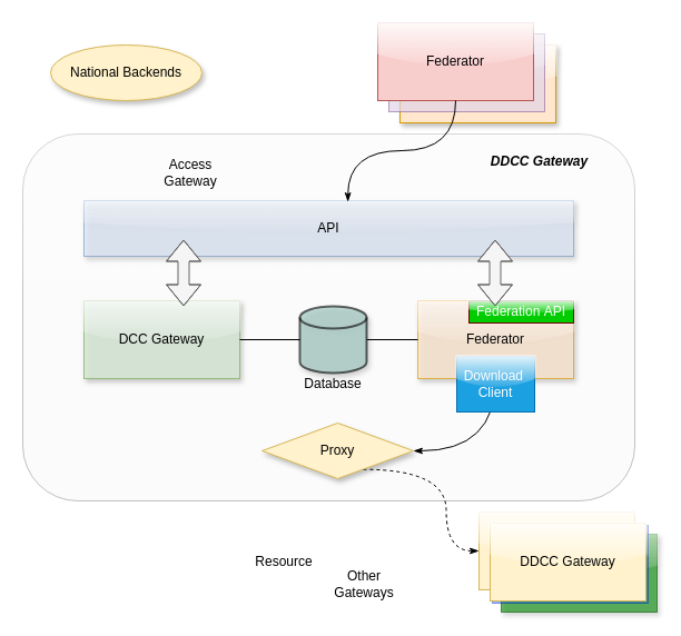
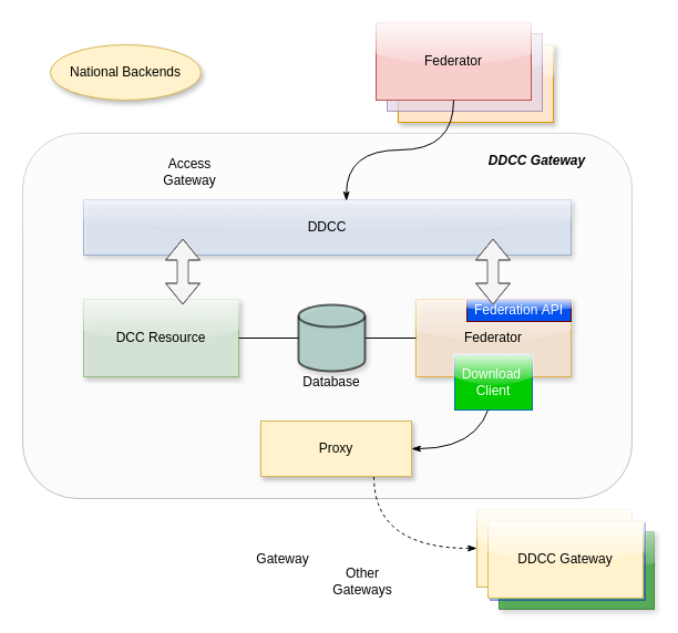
- <mxCell id="8" value="API" style="rounded=0;whiteSpace=wrap;html=1;fillColor=#dae8fc;strokeColor=#6c8ebf;glass=1;opacity=60;shadow=1;" parent="1" vertex="1"><mxGeometry x="75" y="180" width="440" height="50" as="geometry" /></mxCell>
+ <mxCell id="8" value="DDCC" style="rounded=0;whiteSpace=wrap;html=1;fillColor=#dae8fc;strokeColor=#6c8ebf;glass=1;opacity=60;shadow=1;" parent="1" vertex="1"><mxGeometry x="75" y="180" width="440" height="50" as="geometry" /></mxCell>
- <mxCell id="19" value="Federation&amp;nbsp;API" style="rounded=0;whiteSpace=wrap;html=1;fillColor=#00CC00;strokeColor=#6F0000;glass=1;fontColor=#ffffff;" parent="1" vertex="1"><mxGeometry x="421" y="270" width="94" height="20" as="geometry" /></mxCell>
+ <mxCell id="19" value="Federation&amp;nbsp;API" style="rounded=0;whiteSpace=wrap;html=1;fillColor=#0050ef;strokeColor=#6F0000;glass=1;fontColor=#ffffff;" parent="1" vertex="1"><mxGeometry x="421" y="270" width="94" height="20" as="geometry" /></mxCell>
- <mxCell id="5" value="DCC Gateway" style="rounded=0;whiteSpace=wrap;html=1;fillColor=#d5e8d4;strokeColor=#82b366;opacity=80;glass=1;shadow=1;" parent="1" vertex="1"><mxGeometry x="75" y="270" width="140" height="70" as="geometry" /></mxCell>
+ <mxCell id="5" value="DCC Resource" style="rounded=0;whiteSpace=wrap;html=1;fillColor=#d5e8d4;strokeColor=#82b366;opacity=80;glass=1;shadow=1;" parent="1" vertex="1"><mxGeometry x="75" y="270" width="140" height="70" as="geometry" /></mxCell>
- <mxCell id="17" value="Download&amp;nbsp;&lt;br&gt;Client" style="rounded=0;whiteSpace=wrap;html=1;fillColor=#1ba1e2;strokeColor=#006EAF;glass=1;fontColor=#ffffff;" parent="1" vertex="1"><mxGeometry x="410" y="320" width="70" height="50" as="geometry" /></mxCell>
+ <mxCell id="17" value="Download&amp;nbsp;&lt;br&gt;Client" style="rounded=0;whiteSpace=wrap;html=1;fillColor=#00cc00;strokeColor=#006EAF;glass=1;fontColor=#ffffff;" parent="1" vertex="1"><mxGeometry x="410" y="320" width="70" height="50" as="geometry" /></mxCell>
- <mxCell id="12" value="Proxy" style="rhombus;whiteSpace=wrap;html=1;fillColor=#fff2cc;strokeColor=#d6b656;shadow=1;" parent="1" vertex="1"><mxGeometry x="235" y="380" width="136" height="50" as="geometry" /></mxCell>
+ <mxCell id="12" value="Proxy" style="rounded=0;whiteSpace=wrap;html=1;fillColor=#fff2cc;strokeColor=#d6b656;shadow=1;" parent="1" vertex="1"><mxGeometry x="235" y="380" width="136" height="50" as="geometry" /></mxCell>
- <mxCell id="29" value="Resource" style="text;html=1;strokeColor=none;fillColor=none;align=center;verticalAlign=middle;whiteSpace=wrap;rounded=0;dashed=1;" parent="1" vertex="1"><mxGeometry x="225" y="490" width="60" height="30" as="geometry" /></mxCell>
+ <mxCell id="29" value="Gateway" style="text;html=1;strokeColor=none;fillColor=none;align=center;verticalAlign=middle;whiteSpace=wrap;rounded=0;dashed=1;" parent="1" vertex="1"><mxGeometry x="225" y="490" width="60" height="30" as="geometry" /></mxCell>
